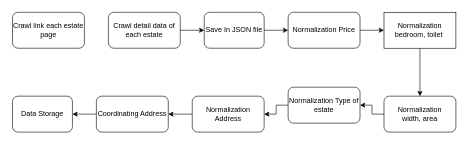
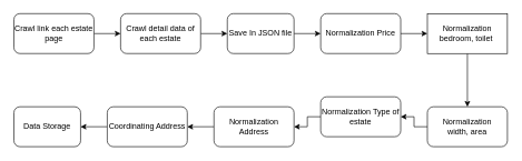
+ <mxCell id="6" value="" style="edgeStyle=orthogonalEdgeStyle;rounded=0;orthogonalLoop=1;jettySize=auto;html=1;" edge="1" parent="1" source="7" target="5"><mxGeometry relative="1" as="geometry" /></mxCell>
